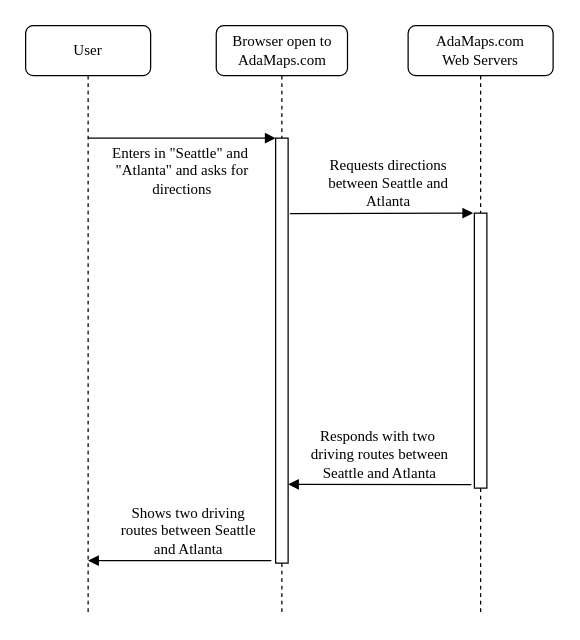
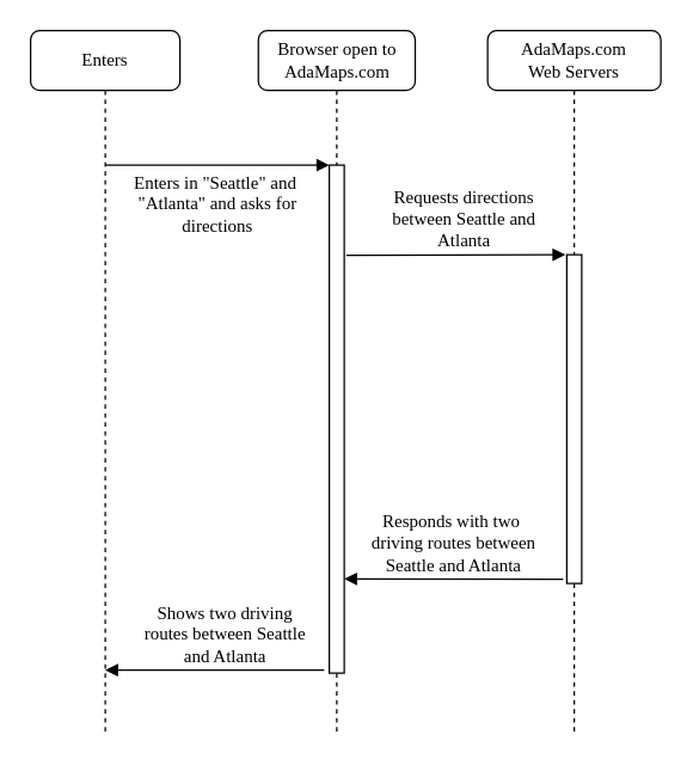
- <mxCell id="5" value="User" style="shape=umlLifeline;perimeter=lifelinePerimeter;whiteSpace=wrap;html=1;container=1;collapsible=0;recursiveResize=0;outlineConnect=0;rounded=1;shadow=0;comic=0;labelBackgroundColor=none;strokeWidth=1;fontFamily=Verdana;fontSize=12;align=center;" vertex="1" parent="1"><mxGeometry x="20" y="20" width="100" height="470" as="geometry" /></mxCell>
+ <mxCell id="5" value="Enters" style="shape=umlLifeline;perimeter=lifelinePerimeter;whiteSpace=wrap;html=1;container=1;collapsible=0;recursiveResize=0;outlineConnect=0;rounded=1;shadow=0;comic=0;labelBackgroundColor=none;strokeWidth=1;fontFamily=Verdana;fontSize=12;align=center;" vertex="1" parent="1"><mxGeometry x="20" y="20" width="100" height="470" as="geometry" /></mxCell>
